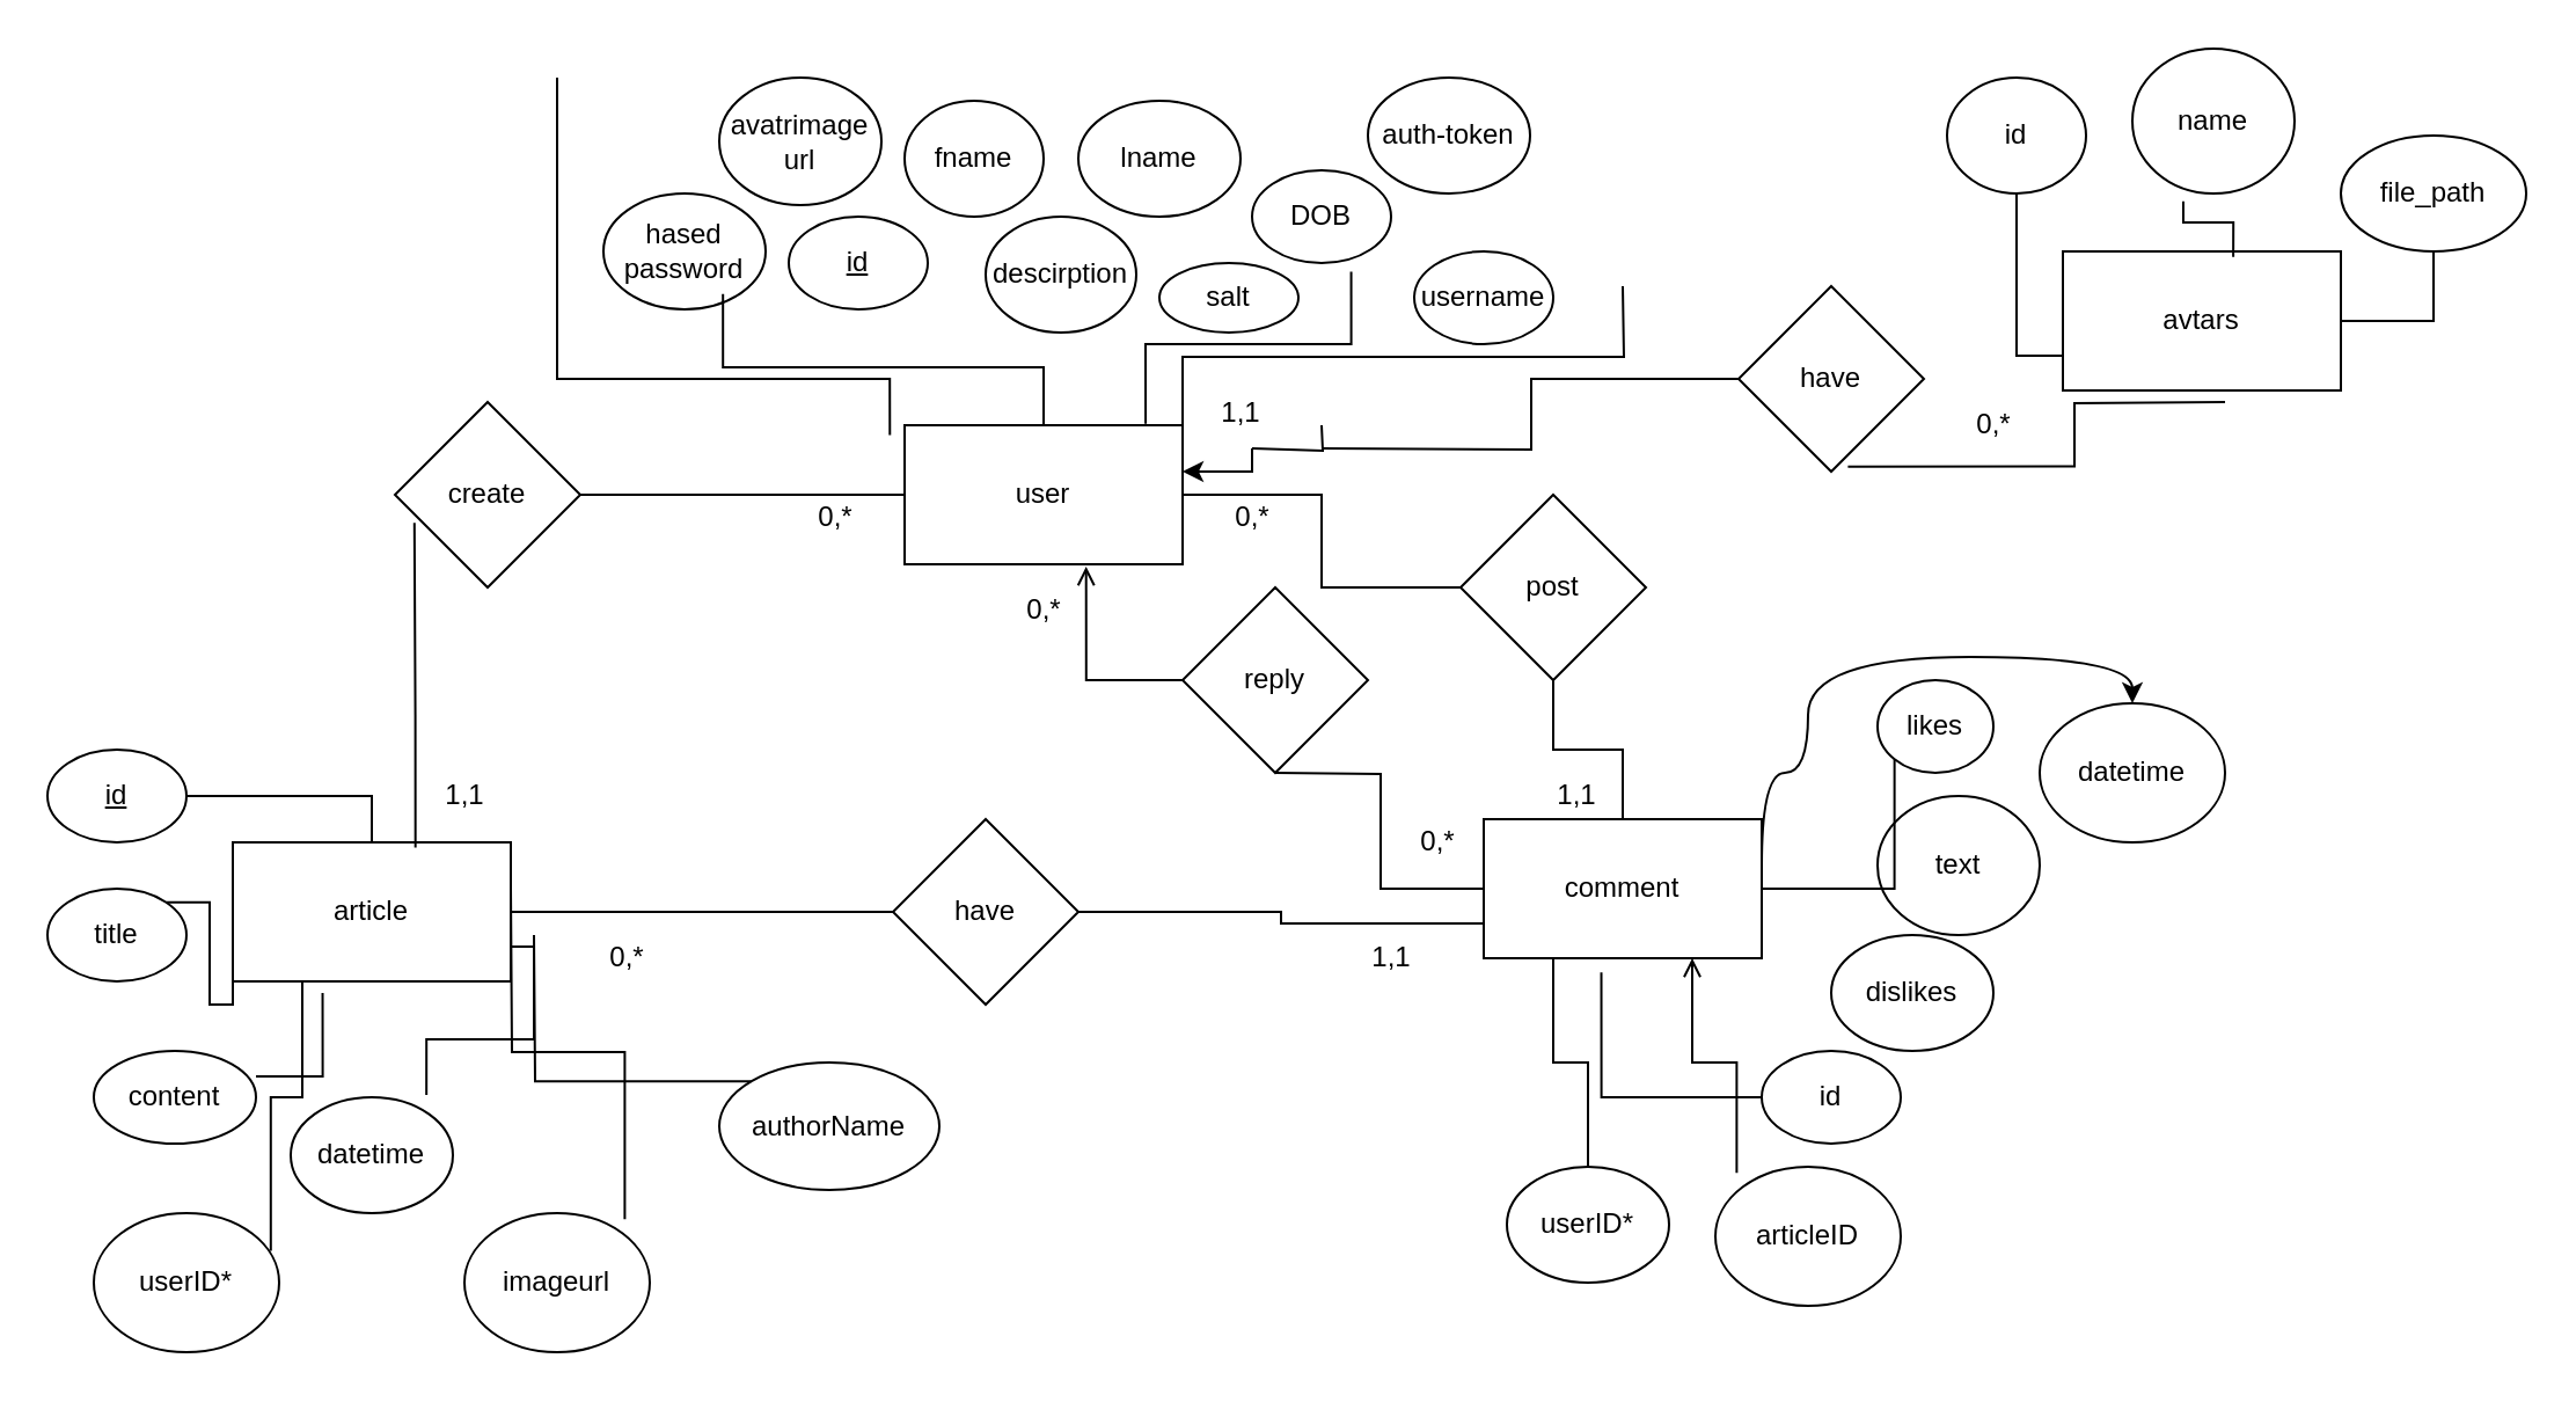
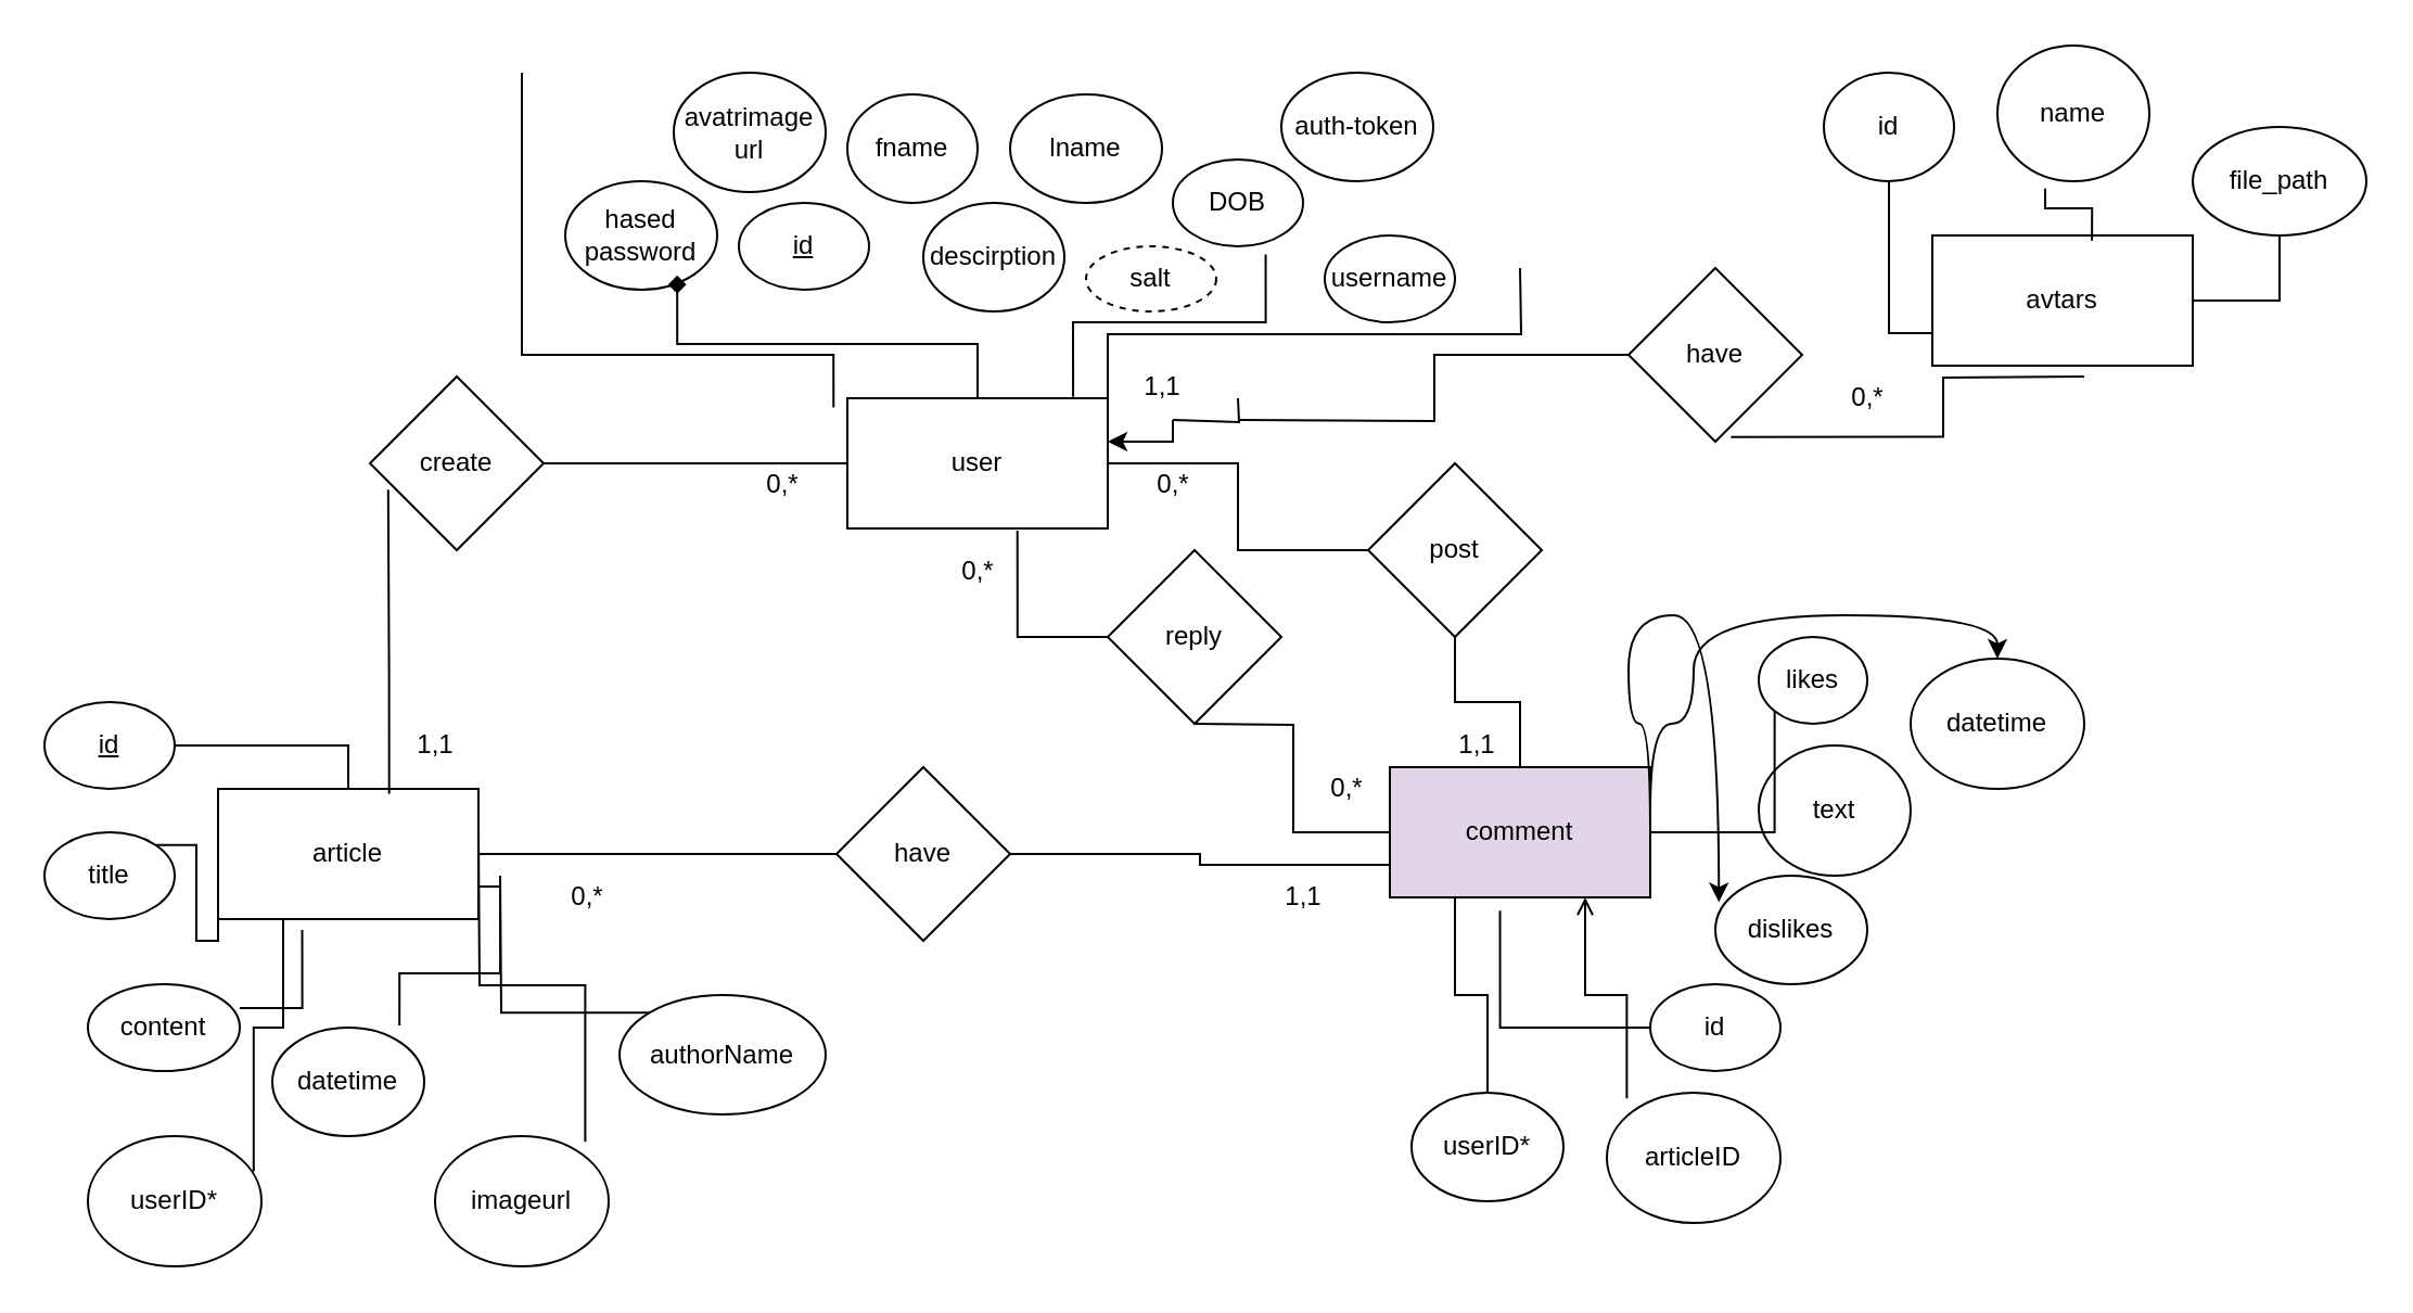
- <mxCell id="22" value="salt" style="ellipse;whiteSpace=wrap;html=1;" parent="1" vertex="1"><mxGeometry x="500" y="113" width="60" height="30" as="geometry" /></mxCell>
+ <mxCell id="22" value="salt" style="ellipse;whiteSpace=wrap;html=1;dashed=1;" parent="1" vertex="1"><mxGeometry x="500" y="113" width="60" height="30" as="geometry" /></mxCell>
- <mxCell id="27" value="" style="endArrow=none;html=1;rounded=0;edgeStyle=orthogonalEdgeStyle;entryX=0.737;entryY=0.868;entryDx=0;entryDy=0;entryPerimeter=0;exitX=0.5;exitY=0;exitDx=0;exitDy=0;" parent="1" source="2" target="23" edge="1"><mxGeometry width="50" height="50" relative="1" as="geometry"><mxPoint x="580" y="333" as="sourcePoint" /><mxPoint x="630" y="283" as="targetPoint" /></mxGeometry></mxCell>
+ <mxCell id="27" value="" style="endArrow=diamond;html=1;rounded=0;edgeStyle=orthogonalEdgeStyle;entryX=0.737;entryY=0.868;entryDx=0;entryDy=0;entryPerimeter=0;exitX=0.5;exitY=0;exitDx=0;exitDy=0;" parent="1" source="2" target="23" edge="1"><mxGeometry width="50" height="50" relative="1" as="geometry"><mxPoint x="580" y="333" as="sourcePoint" /><mxPoint x="630" y="283" as="targetPoint" /></mxGeometry></mxCell>
- <mxCell id="61" value="" style="endArrow=open;html=1;rounded=0;edgeStyle=orthogonalEdgeStyle;entryX=0.653;entryY=1.017;entryDx=0;entryDy=0;entryPerimeter=0;exitX=0;exitY=0.5;exitDx=0;exitDy=0;" edge="1" parent="1" source="59" target="2"><mxGeometry width="50" height="50" relative="1" as="geometry"><mxPoint x="520" y="323" as="sourcePoint" /><mxPoint x="570" y="273" as="targetPoint" /></mxGeometry></mxCell>
+ <mxCell id="61" value="" style="endArrow=none;html=1;rounded=0;edgeStyle=orthogonalEdgeStyle;entryX=0.653;entryY=1.017;entryDx=0;entryDy=0;entryPerimeter=0;exitX=0;exitY=0.5;exitDx=0;exitDy=0;" edge="1" parent="1" source="59" target="2"><mxGeometry width="50" height="50" relative="1" as="geometry"><mxPoint x="520" y="323" as="sourcePoint" /><mxPoint x="570" y="273" as="targetPoint" /></mxGeometry></mxCell>
+ <mxCell id="47" value="" style="curved=1;endArrow=classic;html=1;rounded=0;edgeStyle=orthogonalEdgeStyle;entryX=0.023;entryY=0.244;entryDx=0;entryDy=0;entryPerimeter=0;exitX=1;exitY=0.5;exitDx=0;exitDy=0;" parent="1" source="4" target="43" edge="1"><mxGeometry width="50" height="50" relative="1" as="geometry"><mxPoint x="580" y="333" as="sourcePoint" /><mxPoint x="630" y="283" as="targetPoint" /><Array as="points"><mxPoint x="760" y="333" /><mxPoint x="750" y="333" /><mxPoint x="750" y="283" /><mxPoint x="792" y="283" /></Array></mxGeometry></mxCell>
- <mxCell id="4" value="comment" style="rounded=0;whiteSpace=wrap;html=1;" parent="1" vertex="1"><mxGeometry x="640" y="353" width="120" height="60" as="geometry" /></mxCell>
+ <mxCell id="4" value="comment" style="rounded=0;whiteSpace=wrap;html=1;fillColor=#e1d5e7;" parent="1" vertex="1"><mxGeometry x="640" y="353" width="120" height="60" as="geometry" /></mxCell>
- <mxCell id="64" value="authorName" style="ellipse;whiteSpace=wrap;html=1;" vertex="1" parent="1"><mxGeometry x="310" y="458" width="95" height="55" as="geometry" /></mxCell>
+ <mxCell id="64" value="authorName" style="ellipse;whiteSpace=wrap;html=1;" vertex="1" parent="1"><mxGeometry x="285" y="458" width="95" height="55" as="geometry" /></mxCell>
